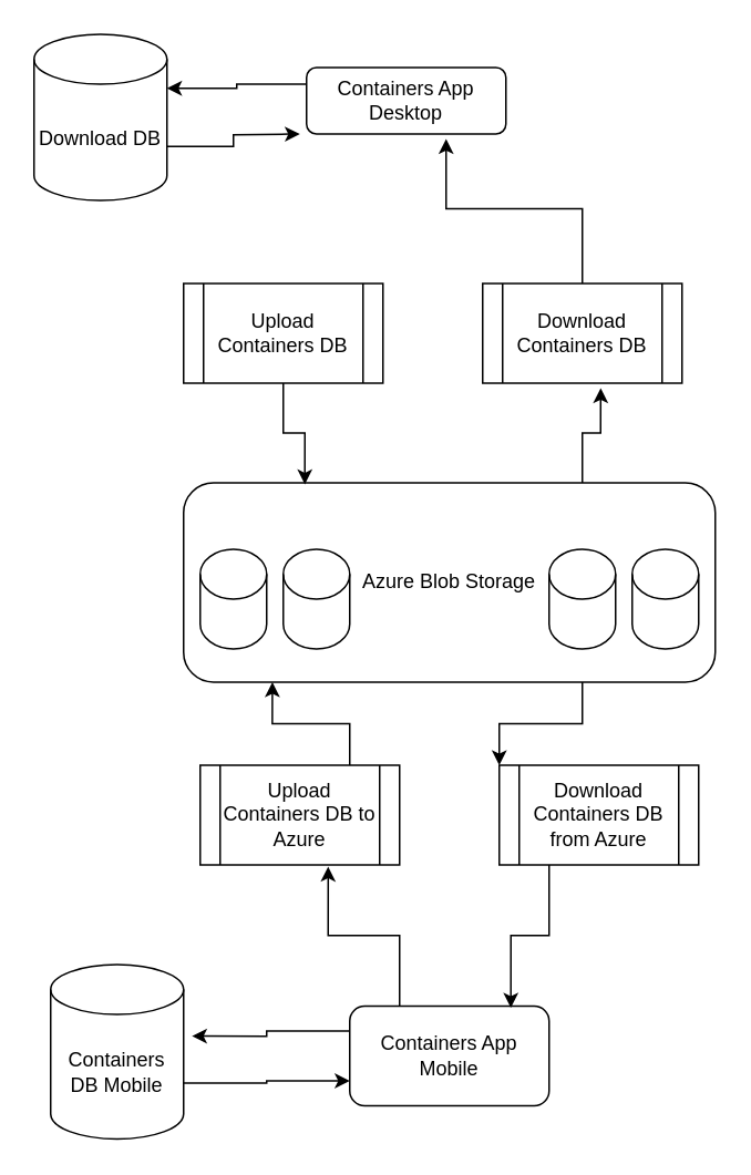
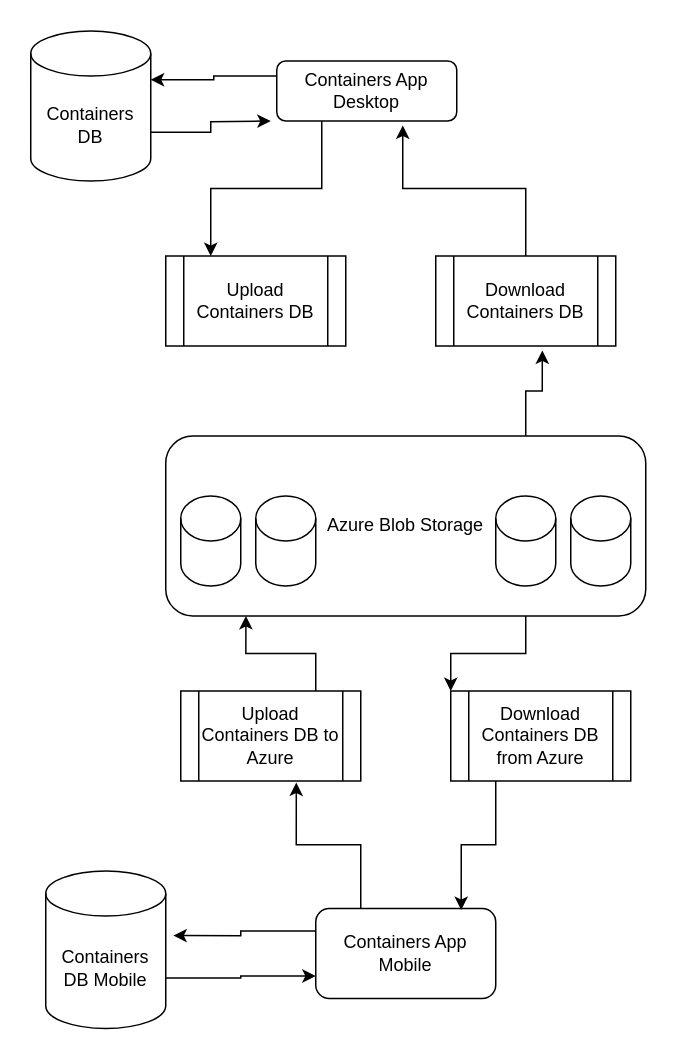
- <mxCell id="6" value="Download DB" style="shape=cylinder3;whiteSpace=wrap;html=1;boundedLbl=1;backgroundOutline=1;size=15;" vertex="1" parent="1"><mxGeometry x="20" y="20" width="80" height="100" as="geometry" /></mxCell>
+ <mxCell id="6" value="Containers DB" style="shape=cylinder3;whiteSpace=wrap;html=1;boundedLbl=1;backgroundOutline=1;size=15;" vertex="1" parent="1"><mxGeometry x="20" y="20" width="80" height="100" as="geometry" /></mxCell>
+ <mxCell id="3" style="edgeStyle=orthogonalEdgeStyle;rounded=0;orthogonalLoop=1;jettySize=auto;html=1;exitX=0.25;exitY=1;exitDx=0;exitDy=0;entryX=0.25;entryY=0;entryDx=0;entryDy=0;" edge="1" parent="1" source="4" target="11"><mxGeometry relative="1" as="geometry" /></mxCell>
- <mxCell id="10" style="edgeStyle=orthogonalEdgeStyle;rounded=0;orthogonalLoop=1;jettySize=auto;html=1;exitX=0.5;exitY=1;exitDx=0;exitDy=0;entryX=0.228;entryY=0.008;entryDx=0;entryDy=0;entryPerimeter=0;" edge="1" parent="1" source="11" target="9"><mxGeometry relative="1" as="geometry" /></mxCell>
